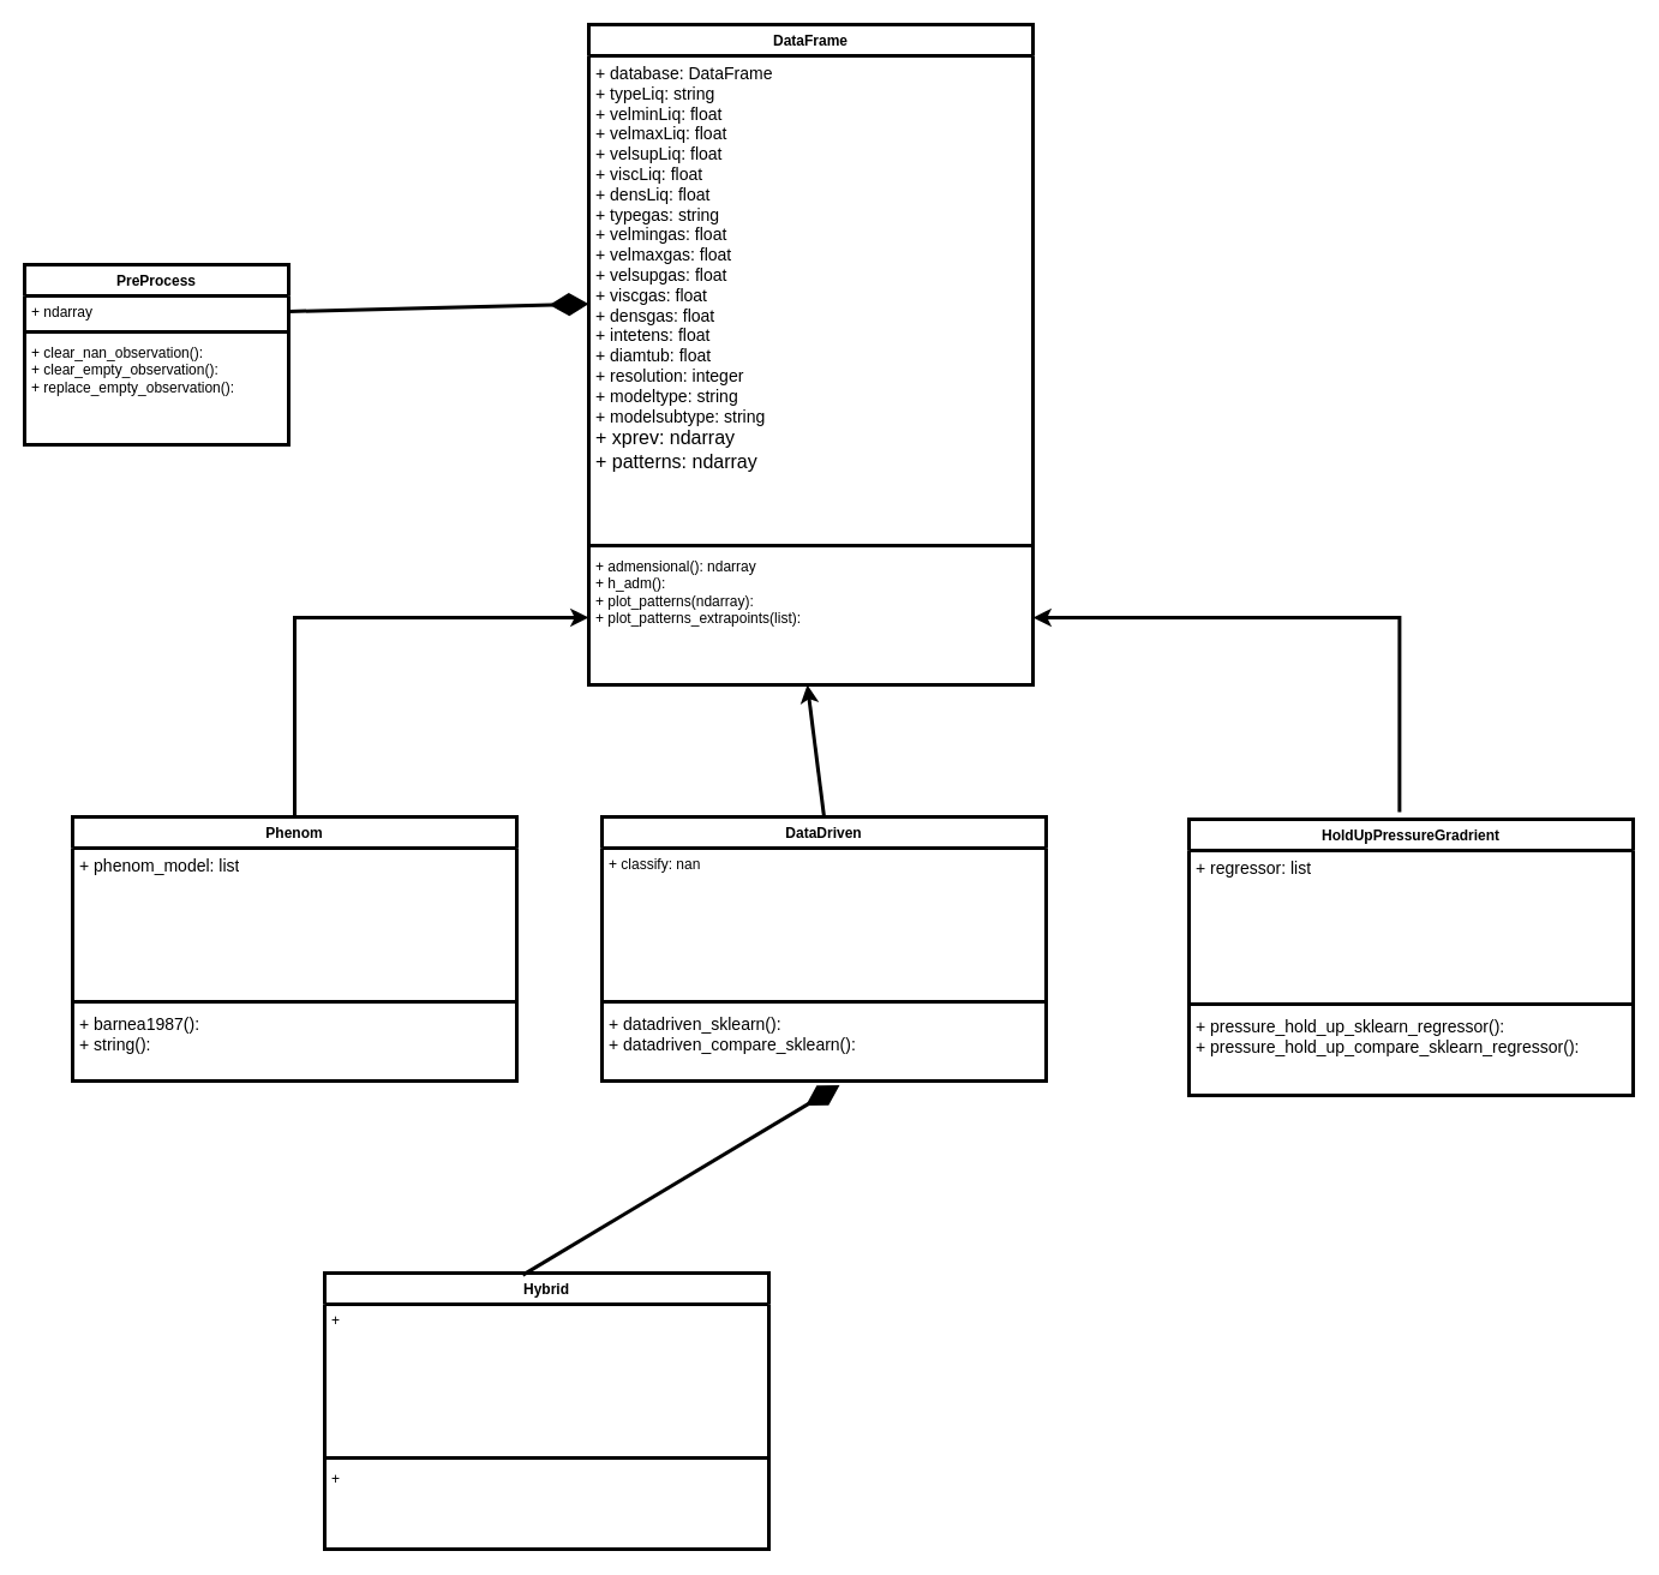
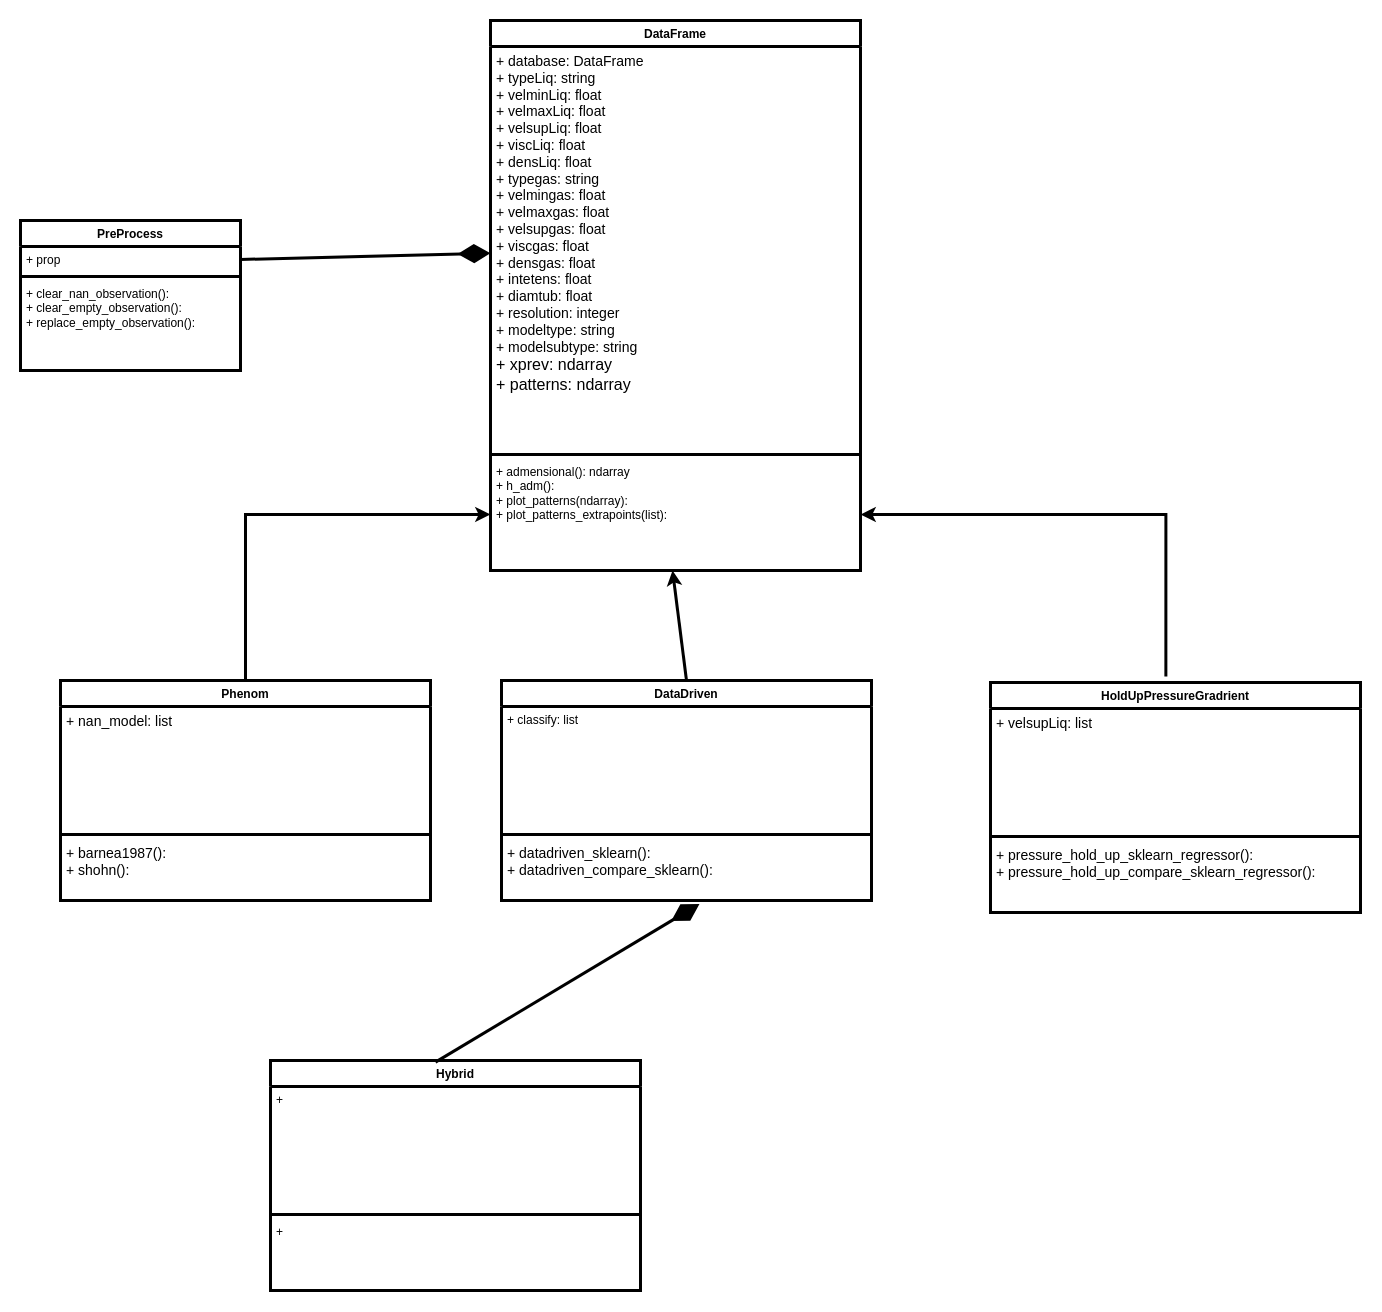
- <mxCell id="26" value="+ ndarray" style="text;strokeColor=none;fillColor=none;align=left;verticalAlign=top;spacingLeft=4;spacingRight=4;overflow=hidden;rotatable=0;points=[[0,0.5],[1,0.5]];portConstraint=eastwest;whiteSpace=wrap;html=1;" parent="25" vertex="1"><mxGeometry y="26" width="220" height="26" as="geometry" /></mxCell>
+ <mxCell id="26" value="+ prop" style="text;strokeColor=none;fillColor=none;align=left;verticalAlign=top;spacingLeft=4;spacingRight=4;overflow=hidden;rotatable=0;points=[[0,0.5],[1,0.5]];portConstraint=eastwest;whiteSpace=wrap;html=1;" parent="25" vertex="1"><mxGeometry y="26" width="220" height="26" as="geometry" /></mxCell>
- <mxCell id="7" value="&lt;span data-lucid-content=&quot;{&amp;quot;t&amp;quot;:&amp;quot;+ DataBaseFlowPattern:type = Dict\n+ TypeLiq:type = String\n+ TypeGas:type = String\n+ VelMinLiq:type = Float\n+ VelMaxLiq:type = Float\n+ VelMinGas:type = Float\n+ VelMaxGas:type = Float\n+ ViscLiq:type = Float\n+ DensLiq:type = Float\n+ ViscGas:type = Float\n+ DensGas:type = Float\n+ IntTen:type = Float\n+ DiamTub:type = Float\n+ PhenomModel:type = String\n+ DrivenModel:type = String\n+ HybridModel:type = String\n+ Mesh:type = Integer\n+ Points:type = List&amp;quot;,&amp;quot;m&amp;quot;:[{&amp;quot;s&amp;quot;:0,&amp;quot;n&amp;quot;:&amp;quot;c&amp;quot;,&amp;quot;v&amp;quot;:&amp;quot;#333333ff&amp;quot;,&amp;quot;e&amp;quot;:427},{&amp;quot;s&amp;quot;:427,&amp;quot;n&amp;quot;:&amp;quot;c&amp;quot;,&amp;quot;v&amp;quot;:&amp;quot;#e81313ff&amp;quot;,&amp;quot;e&amp;quot;:445},{&amp;quot;s&amp;quot;:427,&amp;quot;n&amp;quot;:&amp;quot;fc&amp;quot;,&amp;quot;v&amp;quot;:&amp;quot;Bold&amp;quot;,&amp;quot;e&amp;quot;:445},{&amp;quot;s&amp;quot;:427,&amp;quot;n&amp;quot;:&amp;quot;b&amp;quot;,&amp;quot;v&amp;quot;:true,&amp;quot;e&amp;quot;:445},{&amp;quot;s&amp;quot;:427,&amp;quot;n&amp;quot;:&amp;quot;fid&amp;quot;,&amp;quot;v&amp;quot;:5,&amp;quot;e&amp;quot;:445}]}&quot; data-lucid-type=&quot;application/vnd.lucid.text&quot;&gt;&lt;span style=&quot;font-size: 14px;&quot;&gt;+ phenom_model: list&lt;/span&gt;&lt;br&gt;&lt;/span&gt;" style="text;strokeColor=none;fillColor=none;align=left;verticalAlign=top;spacingLeft=4;spacingRight=4;overflow=hidden;rotatable=0;points=[[0,0.5],[1,0.5]];portConstraint=eastwest;whiteSpace=wrap;html=1;strokeWidth=3;" parent="6" vertex="1"><mxGeometry y="26" width="370" height="124" as="geometry" /></mxCell>
+ <mxCell id="7" value="&lt;span data-lucid-content=&quot;{&amp;quot;t&amp;quot;:&amp;quot;+ DataBaseFlowPattern:type = Dict\n+ TypeLiq:type = String\n+ TypeGas:type = String\n+ VelMinLiq:type = Float\n+ VelMaxLiq:type = Float\n+ VelMinGas:type = Float\n+ VelMaxGas:type = Float\n+ ViscLiq:type = Float\n+ DensLiq:type = Float\n+ ViscGas:type = Float\n+ DensGas:type = Float\n+ IntTen:type = Float\n+ DiamTub:type = Float\n+ PhenomModel:type = String\n+ DrivenModel:type = String\n+ HybridModel:type = String\n+ Mesh:type = Integer\n+ Points:type = List&amp;quot;,&amp;quot;m&amp;quot;:[{&amp;quot;s&amp;quot;:0,&amp;quot;n&amp;quot;:&amp;quot;c&amp;quot;,&amp;quot;v&amp;quot;:&amp;quot;#333333ff&amp;quot;,&amp;quot;e&amp;quot;:427},{&amp;quot;s&amp;quot;:427,&amp;quot;n&amp;quot;:&amp;quot;c&amp;quot;,&amp;quot;v&amp;quot;:&amp;quot;#e81313ff&amp;quot;,&amp;quot;e&amp;quot;:445},{&amp;quot;s&amp;quot;:427,&amp;quot;n&amp;quot;:&amp;quot;fc&amp;quot;,&amp;quot;v&amp;quot;:&amp;quot;Bold&amp;quot;,&amp;quot;e&amp;quot;:445},{&amp;quot;s&amp;quot;:427,&amp;quot;n&amp;quot;:&amp;quot;b&amp;quot;,&amp;quot;v&amp;quot;:true,&amp;quot;e&amp;quot;:445},{&amp;quot;s&amp;quot;:427,&amp;quot;n&amp;quot;:&amp;quot;fid&amp;quot;,&amp;quot;v&amp;quot;:5,&amp;quot;e&amp;quot;:445}]}&quot; data-lucid-type=&quot;application/vnd.lucid.text&quot;&gt;&lt;span style=&quot;font-size: 14px;&quot;&gt;+ nan_model: list&lt;/span&gt;&lt;br&gt;&lt;/span&gt;" style="text;strokeColor=none;fillColor=none;align=left;verticalAlign=top;spacingLeft=4;spacingRight=4;overflow=hidden;rotatable=0;points=[[0,0.5],[1,0.5]];portConstraint=eastwest;whiteSpace=wrap;html=1;strokeWidth=3;" parent="6" vertex="1"><mxGeometry y="26" width="370" height="124" as="geometry" /></mxCell>
- <mxCell id="11" value="&lt;span data-lucid-content=&quot;{&amp;quot;t&amp;quot;:&amp;quot;+ DataBaseFlowPattern:type = Dict\n+ TypeLiq:type = String\n+ TypeGas:type = String\n+ VelMinLiq:type = Float\n+ VelMaxLiq:type = Float\n+ VelMinGas:type = Float\n+ VelMaxGas:type = Float\n+ ViscLiq:type = Float\n+ DensLiq:type = Float\n+ ViscGas:type = Float\n+ DensGas:type = Float\n+ IntTen:type = Float\n+ DiamTub:type = Float\n+ PhenomModel:type = String\n+ DrivenModel:type = String\n+ HybridModel:type = String\n+ Mesh:type = Integer\n+ Points:type = List&amp;quot;,&amp;quot;m&amp;quot;:[{&amp;quot;s&amp;quot;:0,&amp;quot;n&amp;quot;:&amp;quot;c&amp;quot;,&amp;quot;v&amp;quot;:&amp;quot;#333333ff&amp;quot;,&amp;quot;e&amp;quot;:427},{&amp;quot;s&amp;quot;:427,&amp;quot;n&amp;quot;:&amp;quot;c&amp;quot;,&amp;quot;v&amp;quot;:&amp;quot;#e81313ff&amp;quot;,&amp;quot;e&amp;quot;:445},{&amp;quot;s&amp;quot;:427,&amp;quot;n&amp;quot;:&amp;quot;fc&amp;quot;,&amp;quot;v&amp;quot;:&amp;quot;Bold&amp;quot;,&amp;quot;e&amp;quot;:445},{&amp;quot;s&amp;quot;:427,&amp;quot;n&amp;quot;:&amp;quot;b&amp;quot;,&amp;quot;v&amp;quot;:true,&amp;quot;e&amp;quot;:445},{&amp;quot;s&amp;quot;:427,&amp;quot;n&amp;quot;:&amp;quot;fid&amp;quot;,&amp;quot;v&amp;quot;:5,&amp;quot;e&amp;quot;:445}]}&quot; data-lucid-type=&quot;application/vnd.lucid.text&quot;&gt;+ classify: nan&lt;br&gt;&lt;/span&gt;" style="text;strokeColor=none;fillColor=none;align=left;verticalAlign=top;spacingLeft=4;spacingRight=4;overflow=hidden;rotatable=0;points=[[0,0.5],[1,0.5]];portConstraint=eastwest;whiteSpace=wrap;html=1;strokeWidth=3;" parent="10" vertex="1"><mxGeometry y="26" width="370" height="124" as="geometry" /></mxCell>
+ <mxCell id="11" value="&lt;span data-lucid-content=&quot;{&amp;quot;t&amp;quot;:&amp;quot;+ DataBaseFlowPattern:type = Dict\n+ TypeLiq:type = String\n+ TypeGas:type = String\n+ VelMinLiq:type = Float\n+ VelMaxLiq:type = Float\n+ VelMinGas:type = Float\n+ VelMaxGas:type = Float\n+ ViscLiq:type = Float\n+ DensLiq:type = Float\n+ ViscGas:type = Float\n+ DensGas:type = Float\n+ IntTen:type = Float\n+ DiamTub:type = Float\n+ PhenomModel:type = String\n+ DrivenModel:type = String\n+ HybridModel:type = String\n+ Mesh:type = Integer\n+ Points:type = List&amp;quot;,&amp;quot;m&amp;quot;:[{&amp;quot;s&amp;quot;:0,&amp;quot;n&amp;quot;:&amp;quot;c&amp;quot;,&amp;quot;v&amp;quot;:&amp;quot;#333333ff&amp;quot;,&amp;quot;e&amp;quot;:427},{&amp;quot;s&amp;quot;:427,&amp;quot;n&amp;quot;:&amp;quot;c&amp;quot;,&amp;quot;v&amp;quot;:&amp;quot;#e81313ff&amp;quot;,&amp;quot;e&amp;quot;:445},{&amp;quot;s&amp;quot;:427,&amp;quot;n&amp;quot;:&amp;quot;fc&amp;quot;,&amp;quot;v&amp;quot;:&amp;quot;Bold&amp;quot;,&amp;quot;e&amp;quot;:445},{&amp;quot;s&amp;quot;:427,&amp;quot;n&amp;quot;:&amp;quot;b&amp;quot;,&amp;quot;v&amp;quot;:true,&amp;quot;e&amp;quot;:445},{&amp;quot;s&amp;quot;:427,&amp;quot;n&amp;quot;:&amp;quot;fid&amp;quot;,&amp;quot;v&amp;quot;:5,&amp;quot;e&amp;quot;:445}]}&quot; data-lucid-type=&quot;application/vnd.lucid.text&quot;&gt;+ classify: list&lt;br&gt;&lt;/span&gt;" style="text;strokeColor=none;fillColor=none;align=left;verticalAlign=top;spacingLeft=4;spacingRight=4;overflow=hidden;rotatable=0;points=[[0,0.5],[1,0.5]];portConstraint=eastwest;whiteSpace=wrap;html=1;strokeWidth=3;" parent="10" vertex="1"><mxGeometry y="26" width="370" height="124" as="geometry" /></mxCell>
- <mxCell id="20" value="&lt;font style=&quot;font-size: 14px;&quot;&gt;+ regressor: list&lt;br&gt;&lt;/font&gt;" style="text;strokeColor=none;fillColor=none;align=left;verticalAlign=top;spacingLeft=4;spacingRight=4;overflow=hidden;rotatable=0;points=[[0,0.5],[1,0.5]];portConstraint=eastwest;whiteSpace=wrap;html=1;strokeWidth=3;" parent="19" vertex="1"><mxGeometry y="26" width="370" height="124" as="geometry" /></mxCell>
+ <mxCell id="20" value="&lt;font style=&quot;font-size: 14px;&quot;&gt;+ velsupLiq: list&lt;br&gt;&lt;/font&gt;" style="text;strokeColor=none;fillColor=none;align=left;verticalAlign=top;spacingLeft=4;spacingRight=4;overflow=hidden;rotatable=0;points=[[0,0.5],[1,0.5]];portConstraint=eastwest;whiteSpace=wrap;html=1;strokeWidth=3;" parent="19" vertex="1"><mxGeometry y="26" width="370" height="124" as="geometry" /></mxCell>
- <mxCell id="9" value="&lt;font style=&quot;font-size: 14px;&quot;&gt;+ barnea1987():&lt;br&gt;+ string():&lt;br&gt;&lt;/font&gt;" style="text;strokeColor=none;fillColor=none;align=left;verticalAlign=top;spacingLeft=4;spacingRight=4;overflow=hidden;rotatable=0;points=[[0,0.5],[1,0.5]];portConstraint=eastwest;whiteSpace=wrap;html=1;strokeWidth=3;" parent="6" vertex="1"><mxGeometry y="158" width="370" height="62" as="geometry" /></mxCell>
+ <mxCell id="9" value="&lt;font style=&quot;font-size: 14px;&quot;&gt;+ barnea1987():&lt;br&gt;+ shohn():&lt;br&gt;&lt;/font&gt;" style="text;strokeColor=none;fillColor=none;align=left;verticalAlign=top;spacingLeft=4;spacingRight=4;overflow=hidden;rotatable=0;points=[[0,0.5],[1,0.5]];portConstraint=eastwest;whiteSpace=wrap;html=1;strokeWidth=3;" parent="6" vertex="1"><mxGeometry y="158" width="370" height="62" as="geometry" /></mxCell>
